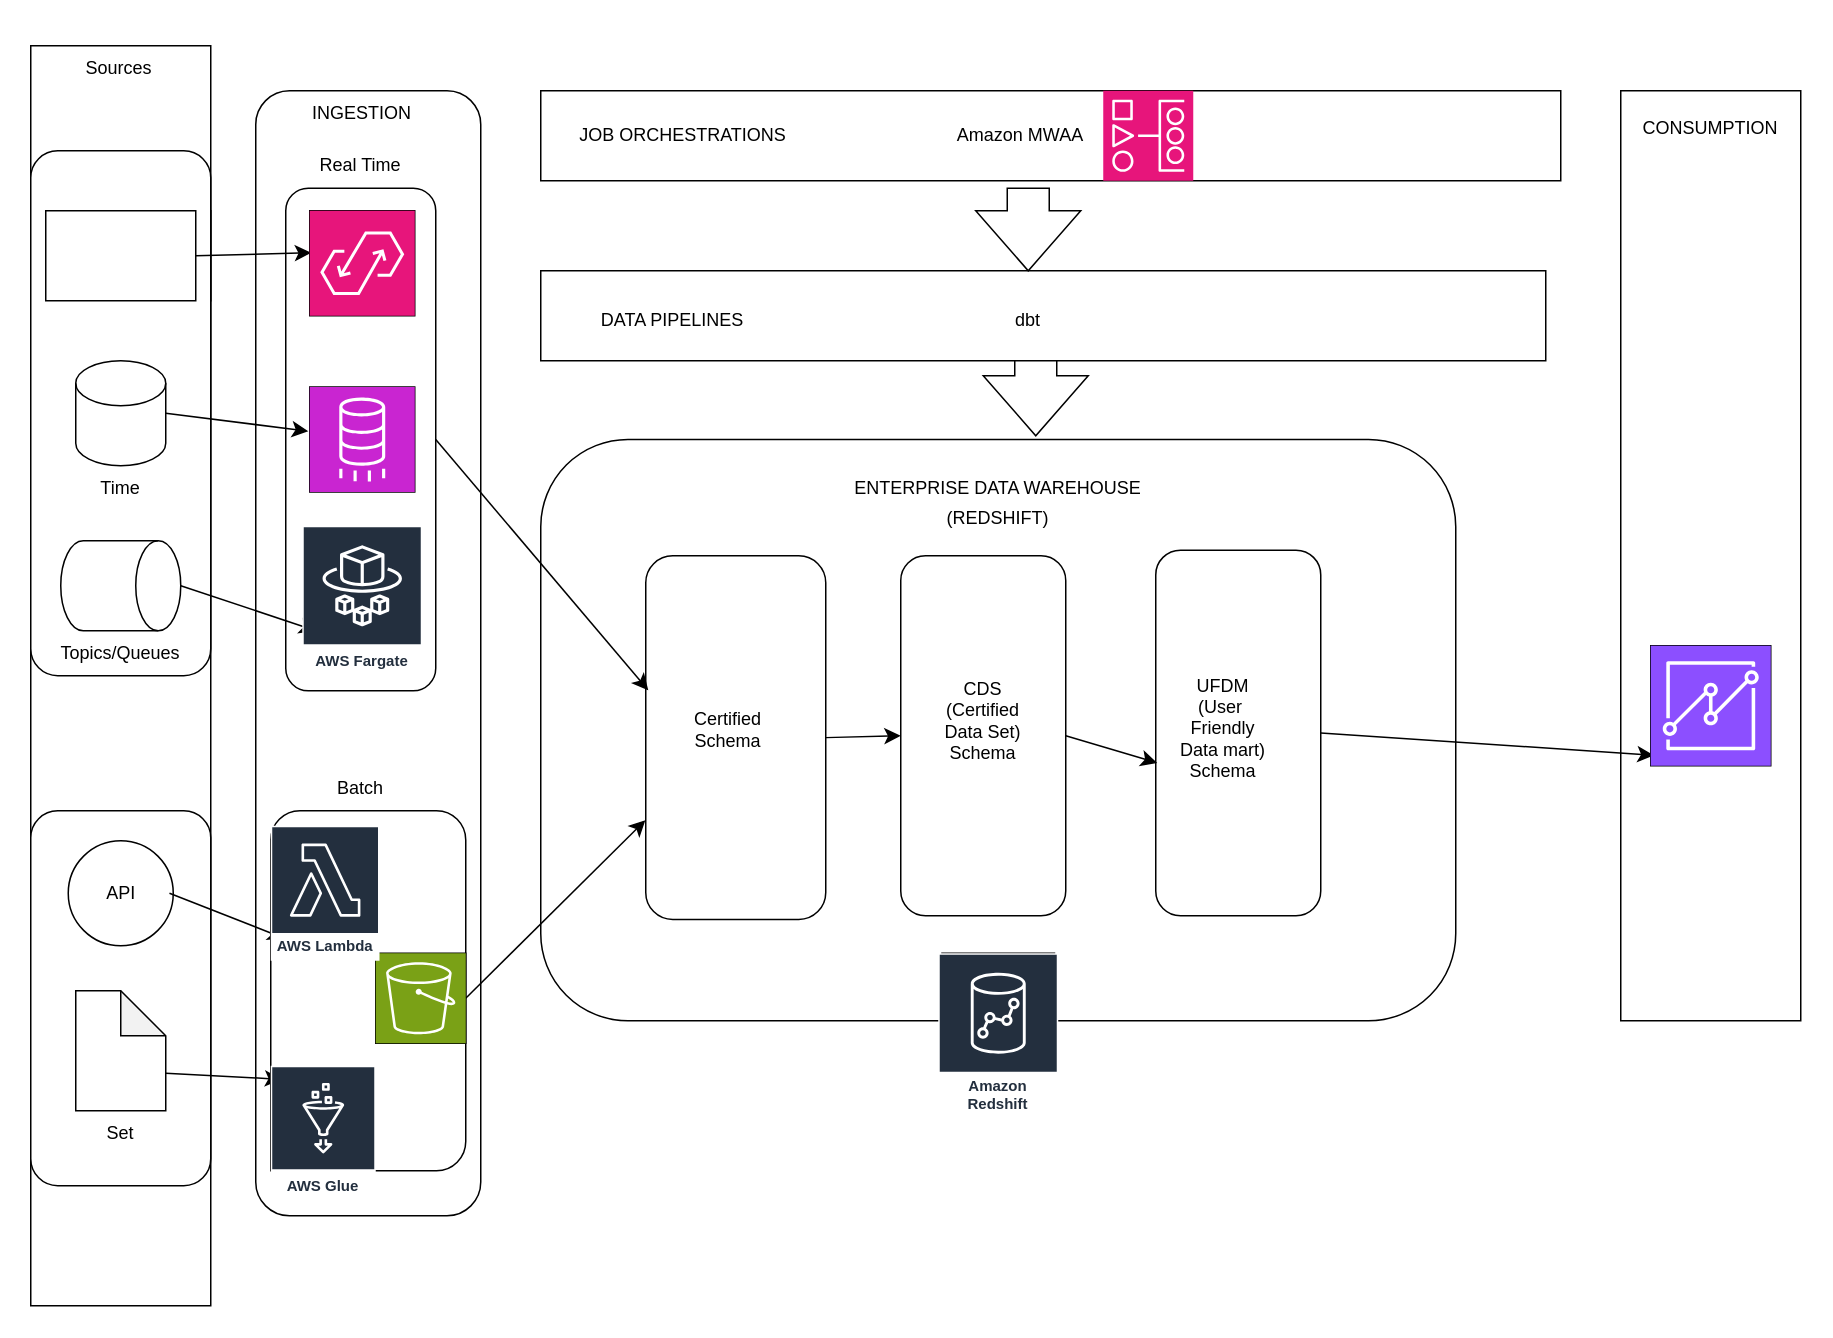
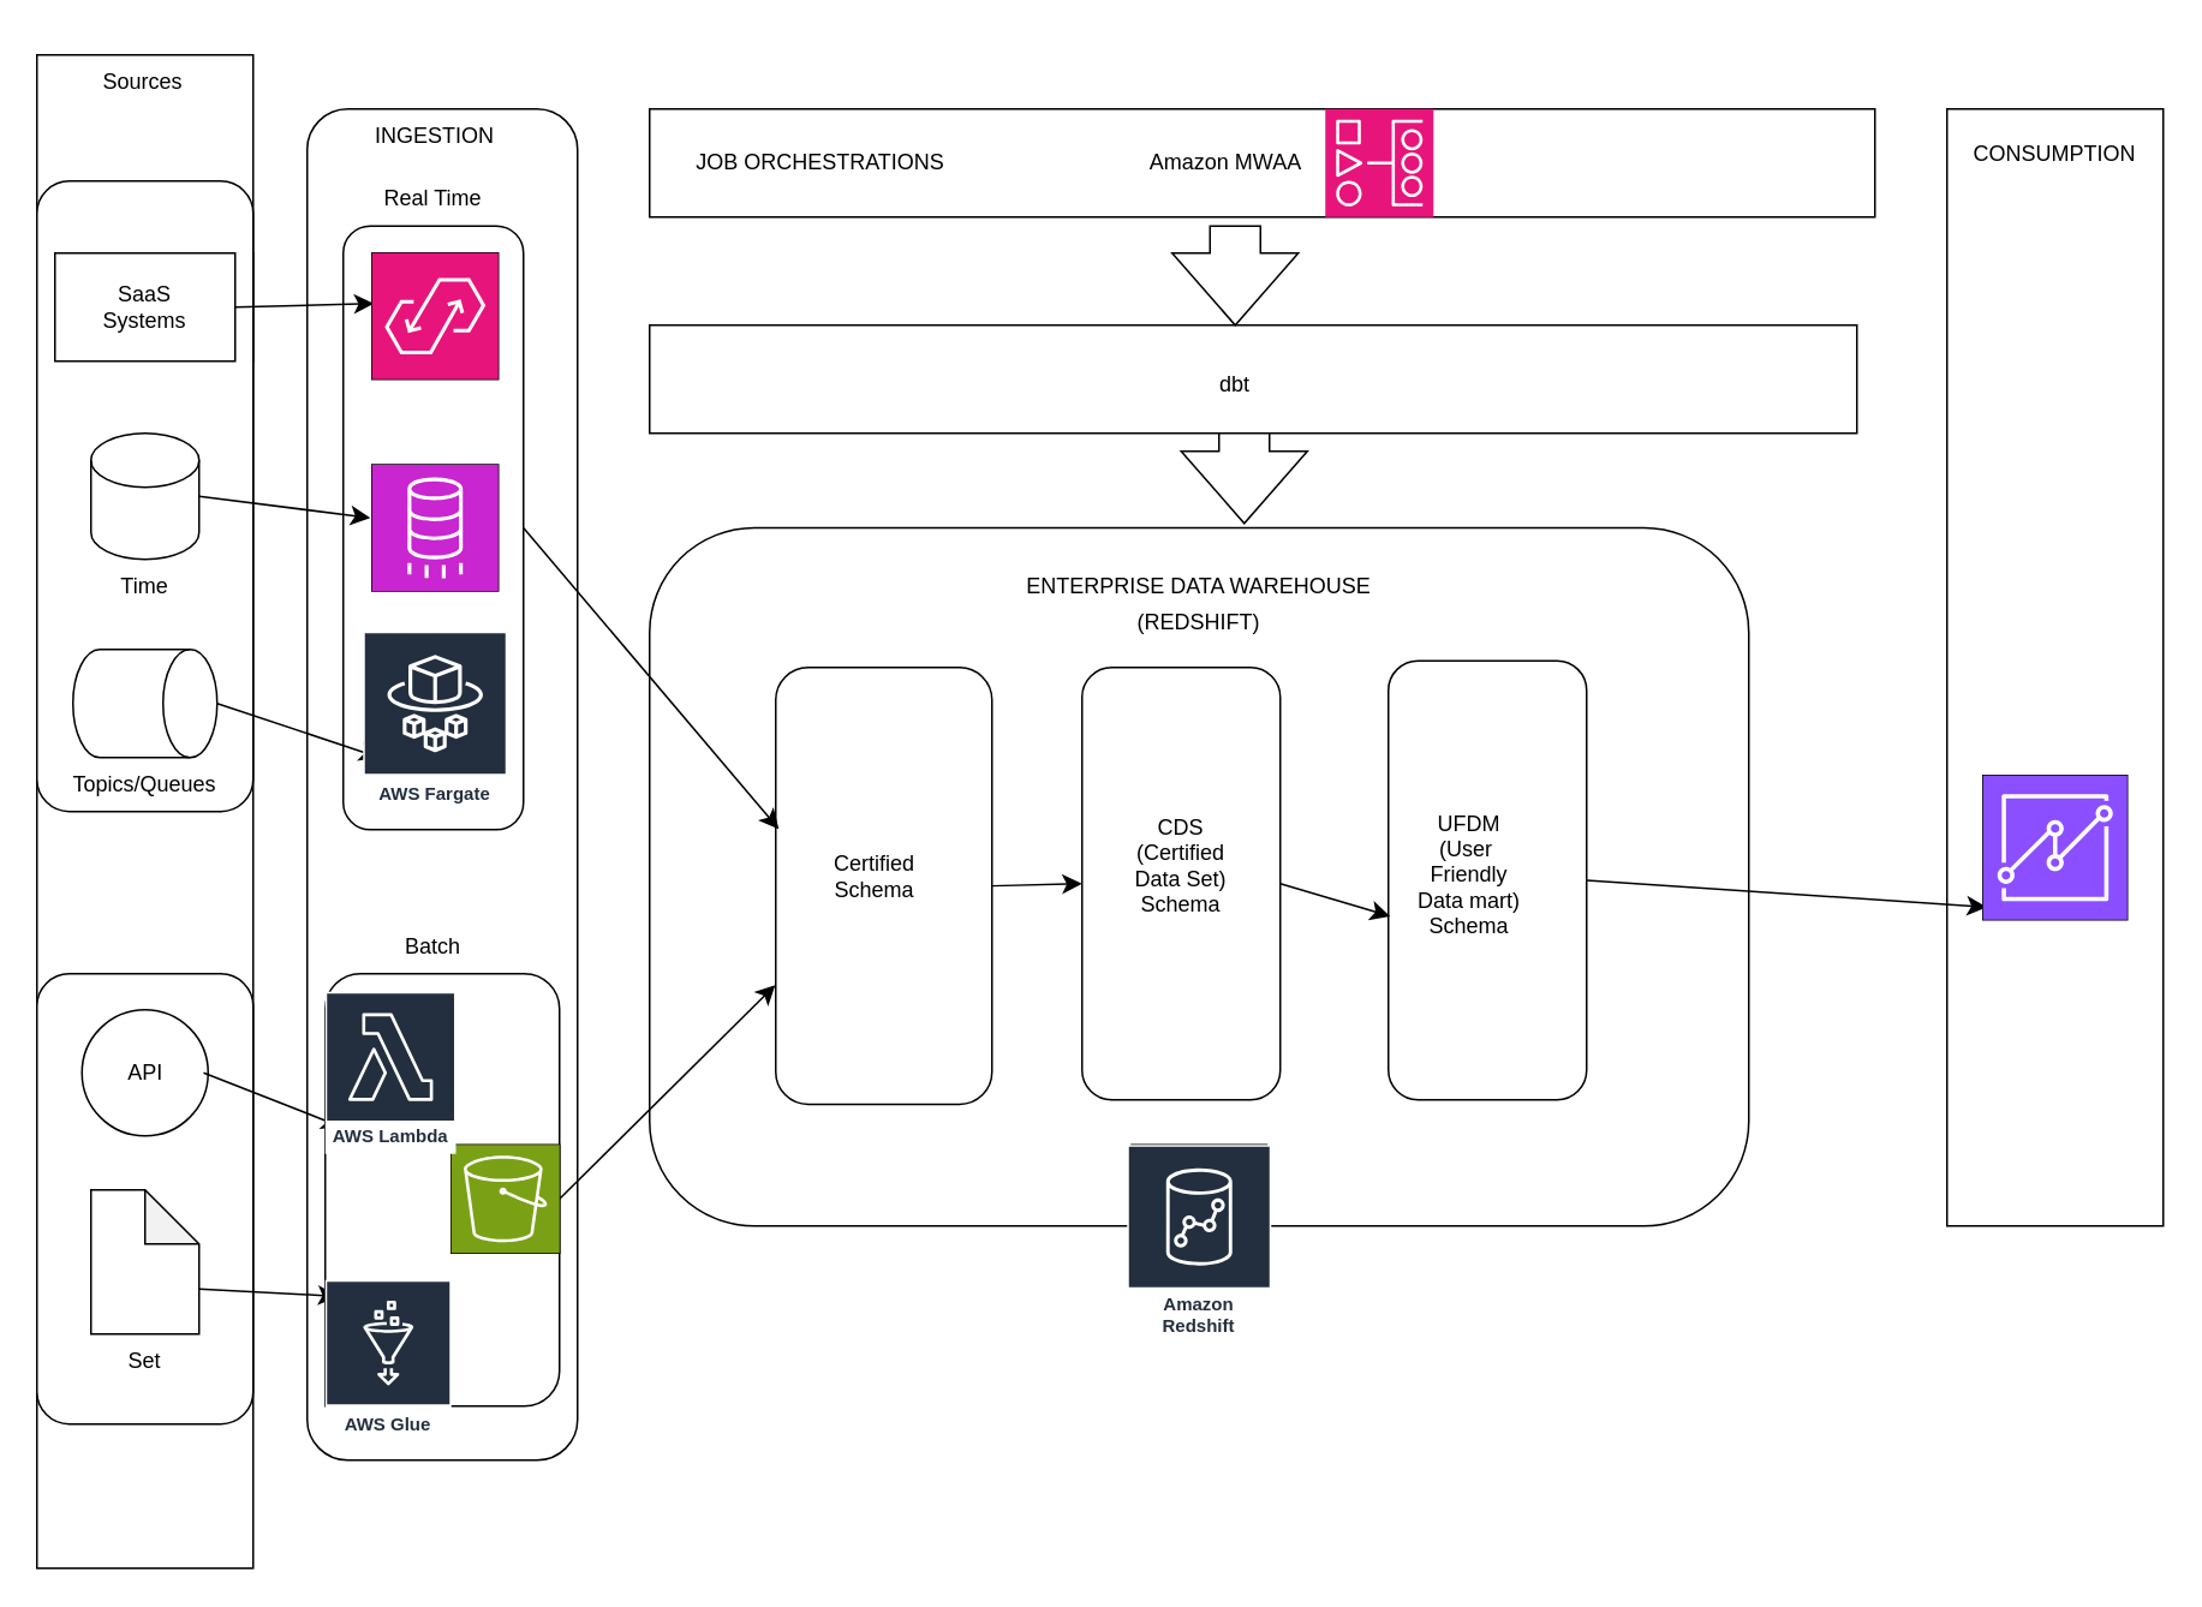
+ <mxCell id="9" value="SaaS&lt;div&gt;Systems&lt;/div&gt;" style="text;html=1;align=center;verticalAlign=middle;whiteSpace=wrap;rounded=0;" parent="1" vertex="1"><mxGeometry x="50" y="155" width="60" height="30" as="geometry" /></mxCell>
- <mxCell id="37" value="DATA PIPELINES" style="text;html=1;align=center;verticalAlign=middle;whiteSpace=wrap;rounded=0;" parent="1" vertex="1"><mxGeometry x="370" y="197.5" width="156" height="30" as="geometry" /></mxCell>
